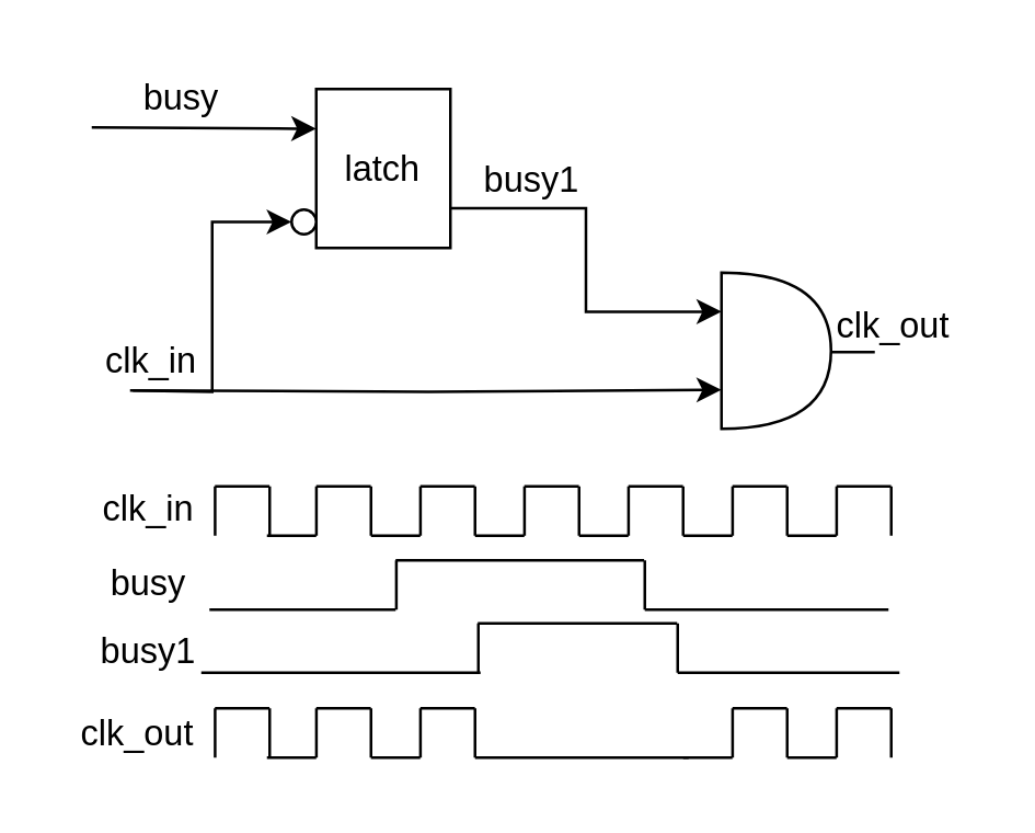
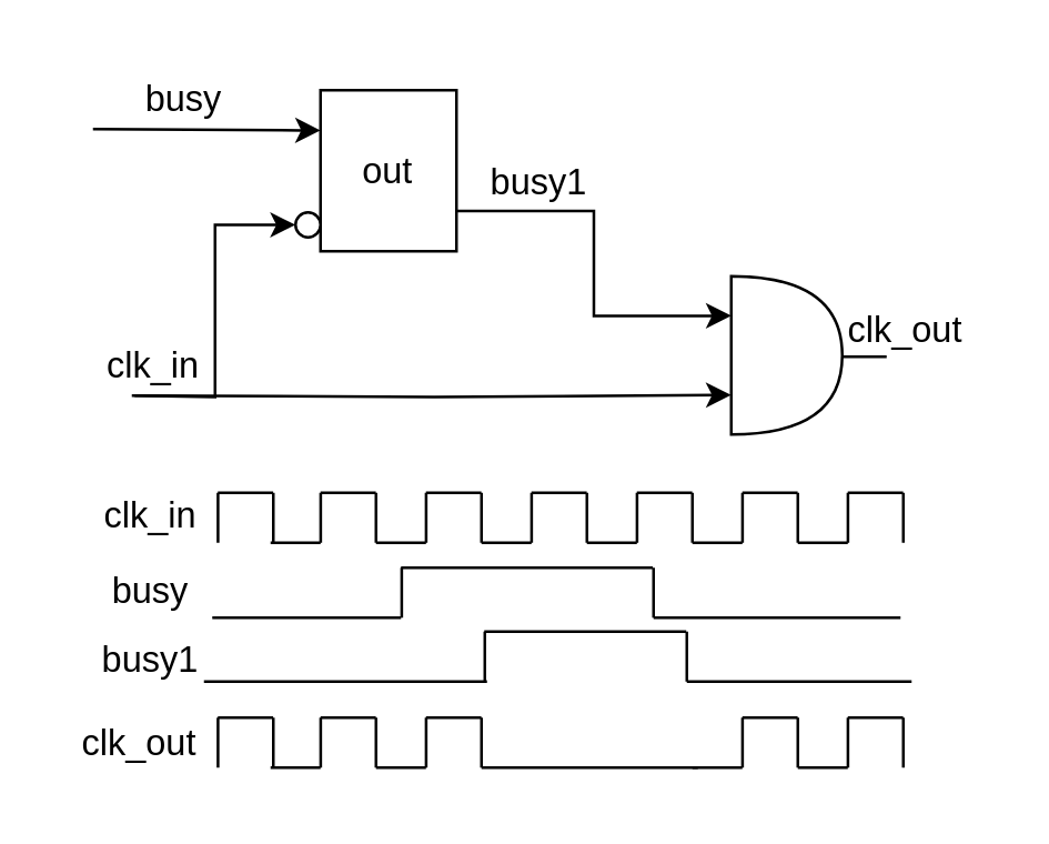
- <mxCell id="3" value="&lt;font style=&quot;font-size: 13px&quot;&gt;latch&lt;/font&gt;" style="rounded=0;whiteSpace=wrap;html=1;" vertex="1" parent="1"><mxGeometry x="115" y="32" width="49" height="58" as="geometry" /></mxCell>
+ <mxCell id="3" value="&lt;font style=&quot;font-size: 13px&quot;&gt;out&lt;/font&gt;" style="rounded=0;whiteSpace=wrap;html=1;" vertex="1" parent="1"><mxGeometry x="115" y="32" width="49" height="58" as="geometry" /></mxCell>
